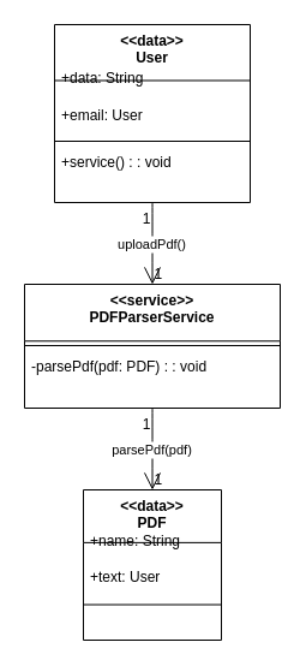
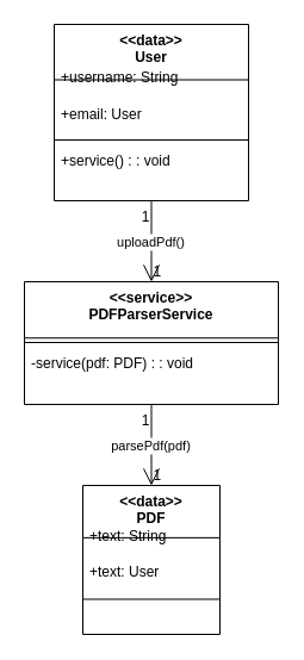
- <mxCell id="3" value="+data: String" style="text;strokeColor=none;fillColor=none;align=left;verticalAlign=top;spacingLeft=4;spacingRight=4;overflow=hidden;rotatable=0;points=[[0,0.5],[1,0.5]];portConstraint=eastwest;" vertex="1" parent="2"><mxGeometry y="31" width="163" height="31" as="geometry" /></mxCell>
+ <mxCell id="3" value="+username: String" style="text;strokeColor=none;fillColor=none;align=left;verticalAlign=top;spacingLeft=4;spacingRight=4;overflow=hidden;rotatable=0;points=[[0,0.5],[1,0.5]];portConstraint=eastwest;" vertex="1" parent="2"><mxGeometry y="31" width="163" height="31" as="geometry" /></mxCell>
- <mxCell id="9" value="-parsePdf(pdf: PDF) : : void" style="text;strokeColor=none;fillColor=none;align=left;verticalAlign=top;spacingLeft=4;spacingRight=4;overflow=hidden;rotatable=0;points=[[0,0.5],[1,0.5]];portConstraint=eastwest;" vertex="1" parent="7"><mxGeometry y="55" width="213" height="32" as="geometry" /></mxCell>
+ <mxCell id="9" value="-service(pdf: PDF) : : void" style="text;strokeColor=none;fillColor=none;align=left;verticalAlign=top;spacingLeft=4;spacingRight=4;overflow=hidden;rotatable=0;points=[[0,0.5],[1,0.5]];portConstraint=eastwest;" vertex="1" parent="7"><mxGeometry y="55" width="213" height="32" as="geometry" /></mxCell>
- <mxCell id="11" value="+name: String" style="text;strokeColor=none;fillColor=none;align=left;verticalAlign=top;spacingLeft=4;spacingRight=4;overflow=hidden;rotatable=0;points=[[0,0.5],[1,0.5]];portConstraint=eastwest;" vertex="1" parent="10"><mxGeometry y="29" width="115" height="29" as="geometry" /></mxCell>
+ <mxCell id="11" value="+text: String" style="text;strokeColor=none;fillColor=none;align=left;verticalAlign=top;spacingLeft=4;spacingRight=4;overflow=hidden;rotatable=0;points=[[0,0.5],[1,0.5]];portConstraint=eastwest;" vertex="1" parent="10"><mxGeometry y="29" width="115" height="29" as="geometry" /></mxCell>
